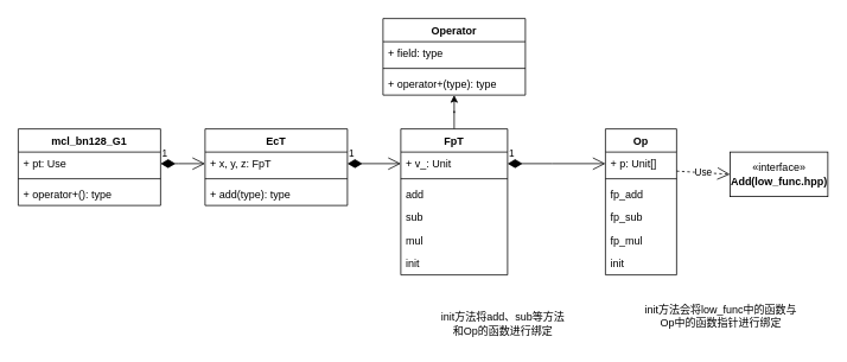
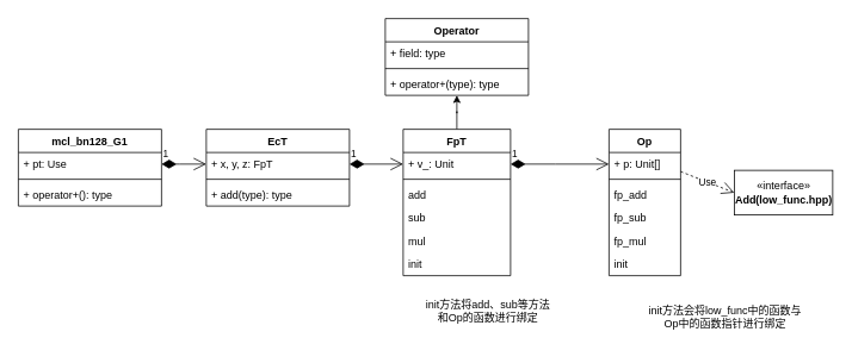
- <mxCell id="33" value="«interface»&lt;br&gt;&lt;b&gt;Add(low_func.hpp)&lt;/b&gt;" style="html=1;" parent="1" vertex="1"><mxGeometry x="820" y="170" width="110" height="50" as="geometry" /></mxCell>
+ <mxCell id="33" value="«interface»&lt;br&gt;&lt;b&gt;Add(low_func.hpp)&lt;/b&gt;" style="html=1;" parent="1" vertex="1"><mxGeometry x="820" y="190" width="110" height="50" as="geometry" /></mxCell>
- <mxCell id="35" value="init方法将add、sub等方法和Op的函数进行绑定" style="text;html=1;strokeColor=none;fillColor=none;align=center;verticalAlign=middle;whiteSpace=wrap;rounded=0;" parent="1" vertex="1"><mxGeometry x="490" y="327" width="150" height="72" as="geometry" /></mxCell>
+ <mxCell id="35" value="init方法将add、sub等方法和Op的函数进行绑定" style="text;html=1;strokeColor=none;fillColor=none;align=center;verticalAlign=middle;whiteSpace=wrap;rounded=0;" parent="1" vertex="1"><mxGeometry x="470" y="312" width="150" height="72" as="geometry" /></mxCell>
